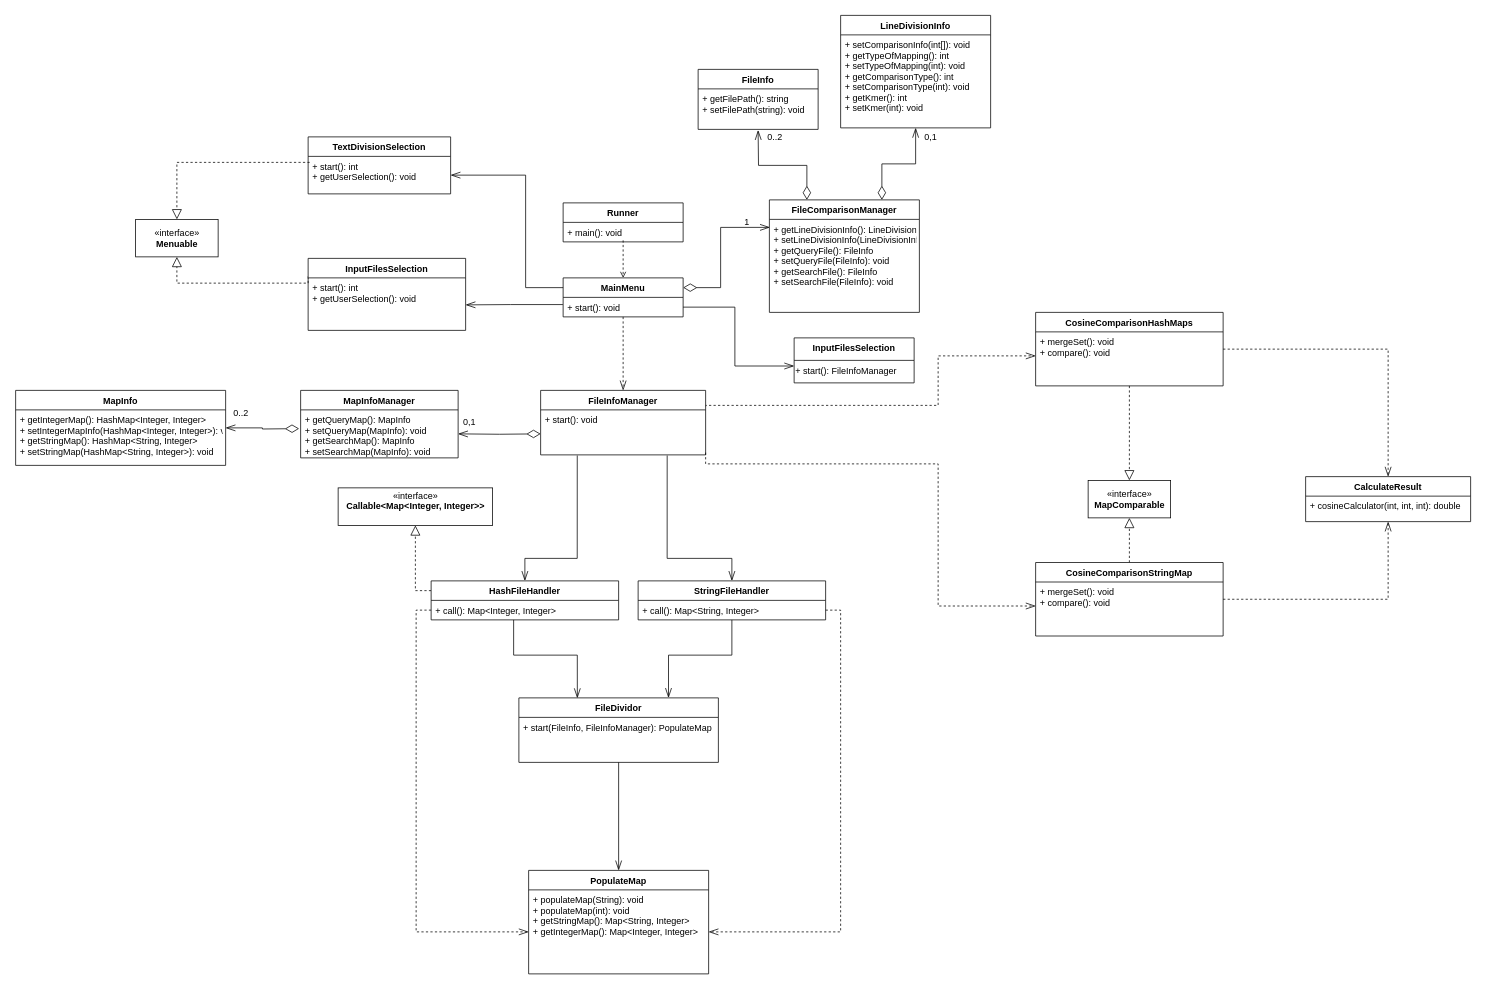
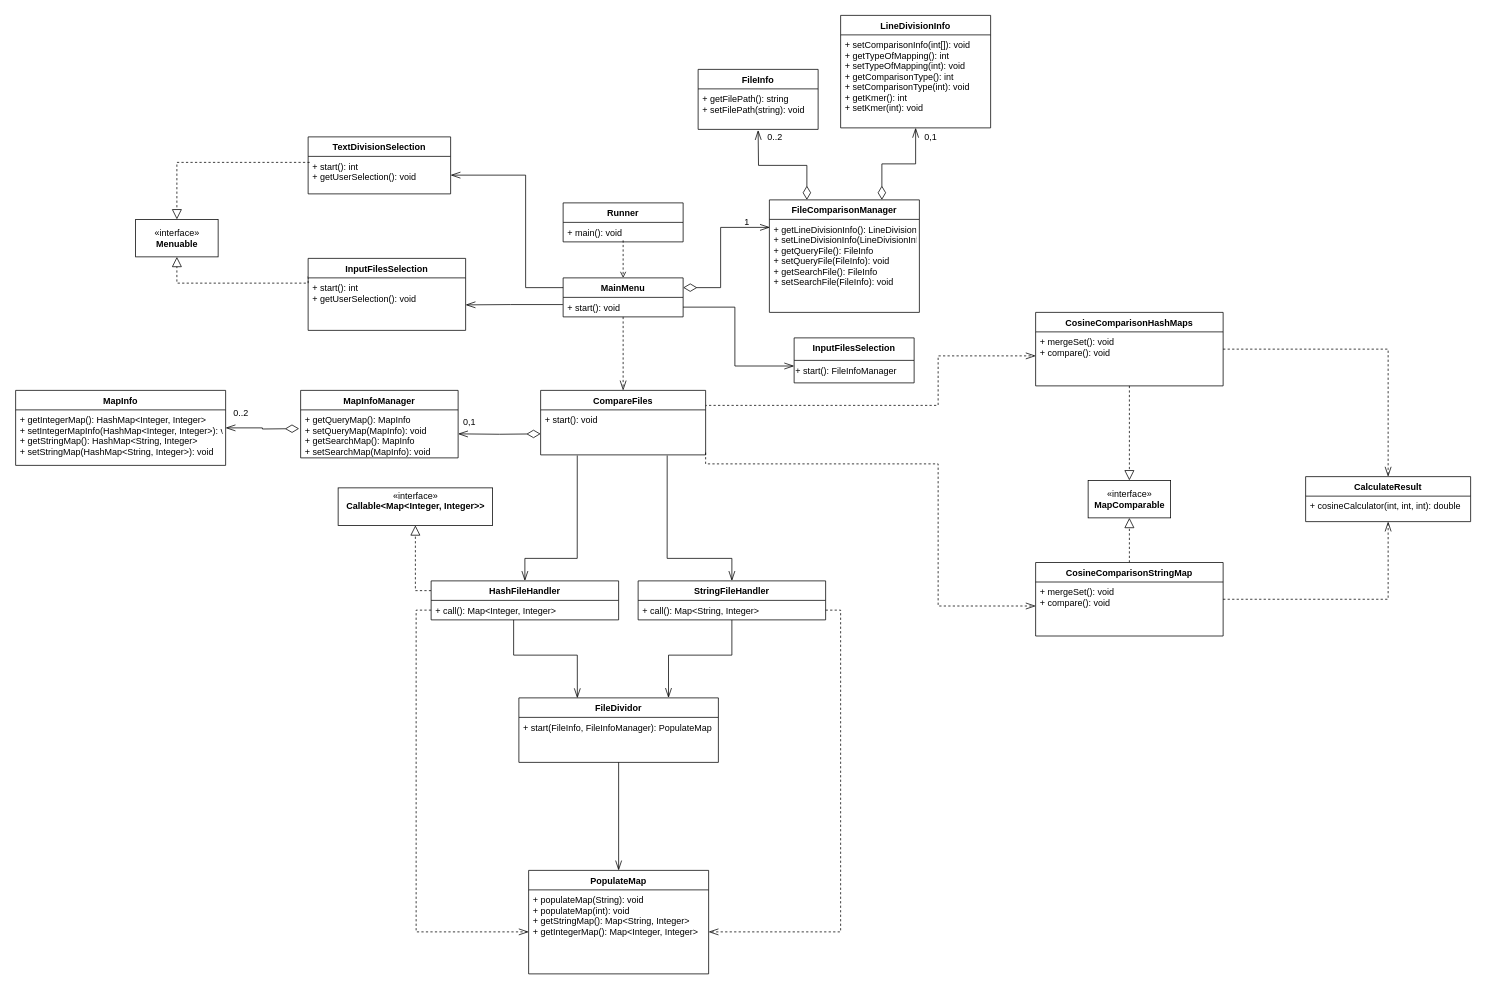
- <mxCell id="21" value="FileInfoManager&#10;" style="swimlane;fontStyle=1;align=center;verticalAlign=top;childLayout=stackLayout;horizontal=1;startSize=26;horizontalStack=0;resizeParent=1;resizeParentMax=0;resizeLast=0;collapsible=1;marginBottom=0;" parent="1" vertex="1"><mxGeometry x="720" y="520" width="220" height="86" as="geometry" /></mxCell>
+ <mxCell id="21" value="CompareFiles&#10;" style="swimlane;fontStyle=1;align=center;verticalAlign=top;childLayout=stackLayout;horizontal=1;startSize=26;horizontalStack=0;resizeParent=1;resizeParentMax=0;resizeLast=0;collapsible=1;marginBottom=0;" parent="1" vertex="1"><mxGeometry x="720" y="520" width="220" height="86" as="geometry" /></mxCell>
